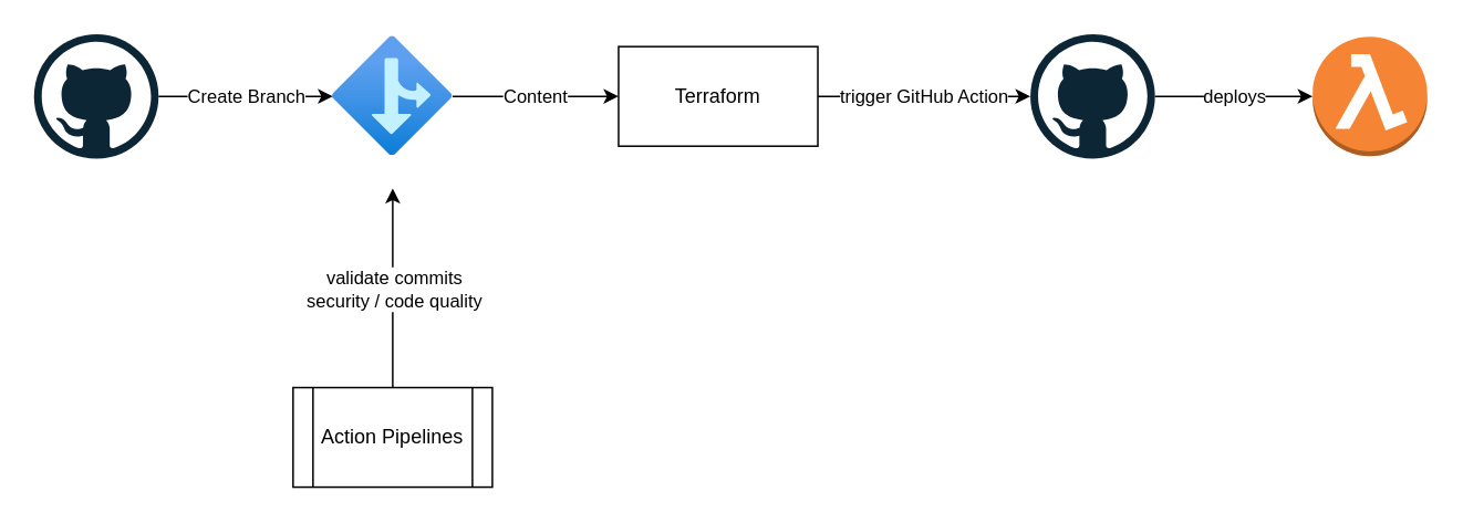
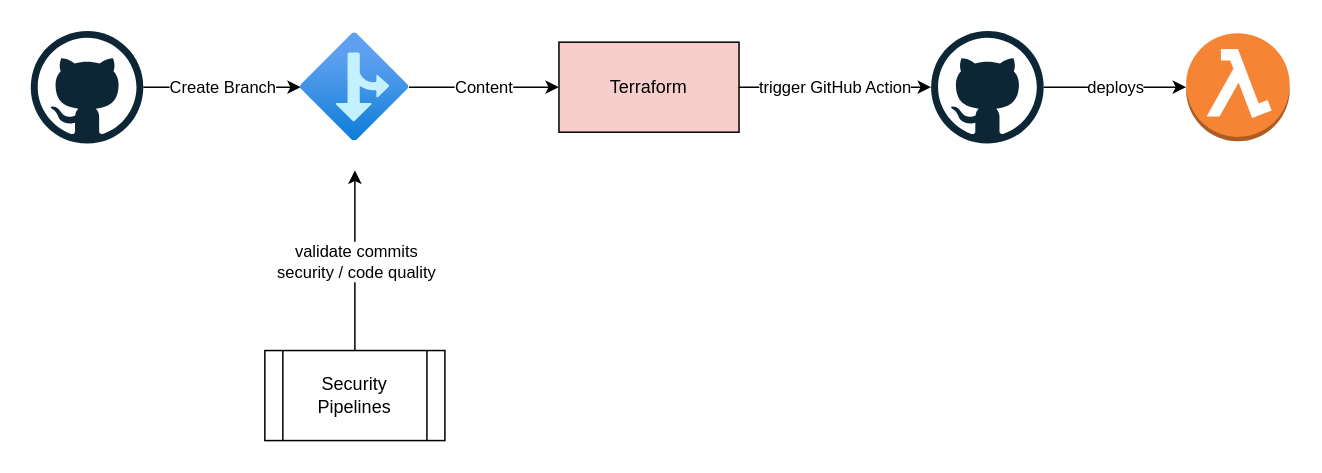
- <mxCell id="8" value="Terraform" style="rounded=0;whiteSpace=wrap;html=1;" vertex="1" parent="1"><mxGeometry x="372" y="27.5" width="120" height="60" as="geometry" /></mxCell>
+ <mxCell id="8" value="Terraform" style="rounded=0;whiteSpace=wrap;html=1;fillColor=#f8cecc;" vertex="1" parent="1"><mxGeometry x="372" y="27.5" width="120" height="60" as="geometry" /></mxCell>
- <mxCell id="12" value="Action Pipelines" style="shape=process;whiteSpace=wrap;html=1;backgroundOutline=1;" vertex="1" parent="1"><mxGeometry x="176" y="233" width="120" height="60" as="geometry" /></mxCell>
+ <mxCell id="12" value="Security Pipelines" style="shape=process;whiteSpace=wrap;html=1;backgroundOutline=1;" vertex="1" parent="1"><mxGeometry x="176" y="233" width="120" height="60" as="geometry" /></mxCell>
